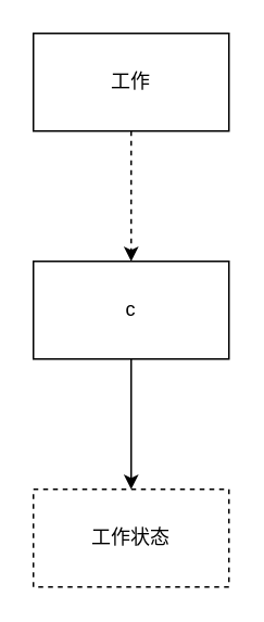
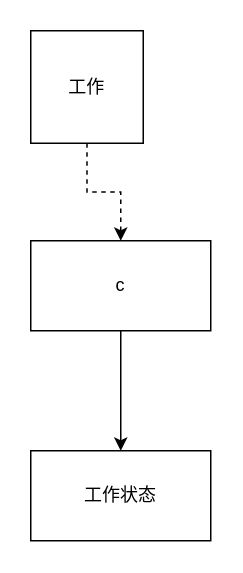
- <mxCell id="3" value="工作" style="rounded=0;whiteSpace=wrap;html=1;" parent="1" vertex="1"><mxGeometry x="20" y="20" width="120" height="60" as="geometry" /></mxCell>
+ <mxCell id="3" value="工作" style="rounded=0;whiteSpace=wrap;html=1;" parent="1" vertex="1"><mxGeometry x="20" y="20" width="75" height="75" as="geometry" /></mxCell>
- <mxCell id="6" value="工作状态" style="rounded=0;whiteSpace=wrap;html=1;dashed=1;" vertex="1" parent="1"><mxGeometry x="20" y="300" width="120" height="60" as="geometry" /></mxCell>
+ <mxCell id="6" value="工作状态" style="rounded=0;whiteSpace=wrap;html=1;" vertex="1" parent="1"><mxGeometry x="20" y="300" width="120" height="60" as="geometry" /></mxCell>
